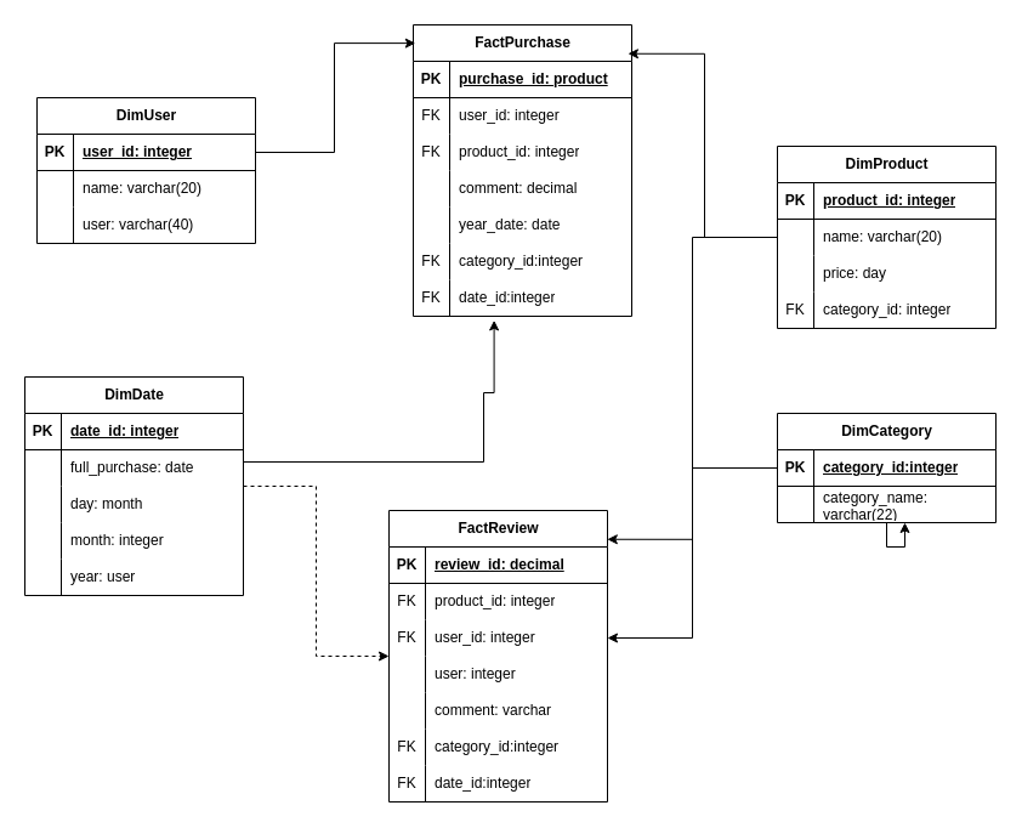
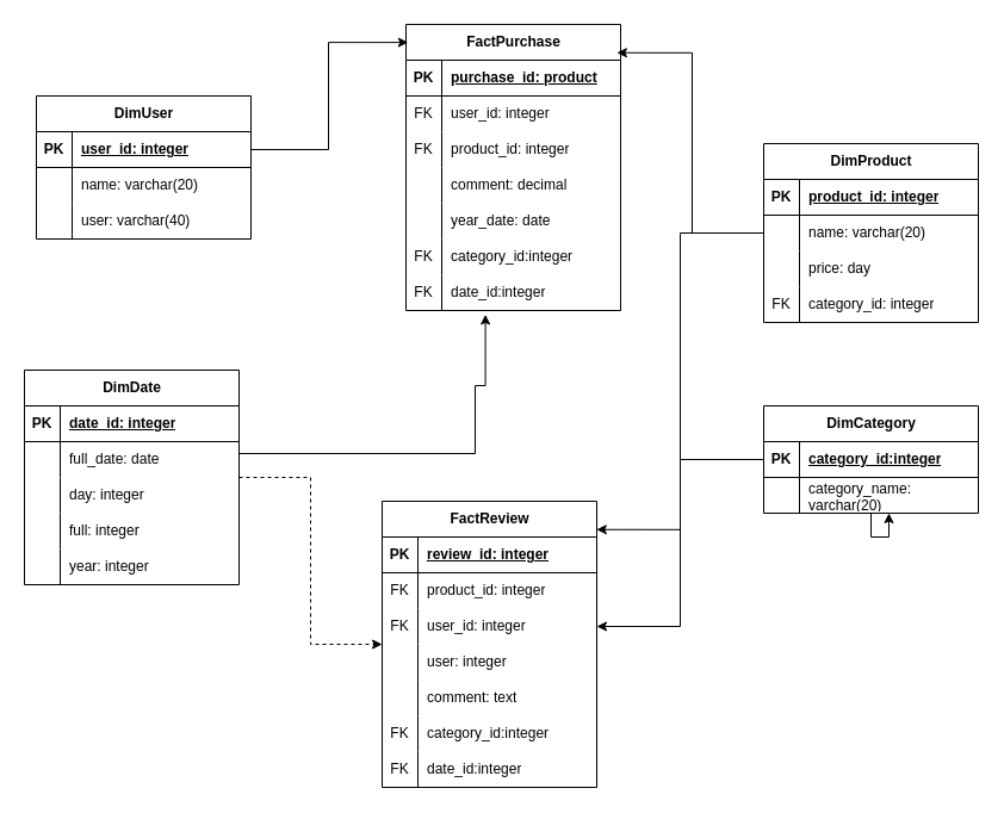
- <mxCell id="62" value="full_purchase: date" style="shape=partialRectangle;connectable=0;fillColor=none;top=0;left=0;bottom=0;right=0;align=left;spacingLeft=6;overflow=hidden;whiteSpace=wrap;html=1;" vertex="1" parent="60"><mxGeometry x="30" width="150" height="30" as="geometry"><mxRectangle width="150" height="30" as="alternateBounds" /></mxGeometry></mxCell>
+ <mxCell id="62" value="full_date: date" style="shape=partialRectangle;connectable=0;fillColor=none;top=0;left=0;bottom=0;right=0;align=left;spacingLeft=6;overflow=hidden;whiteSpace=wrap;html=1;" vertex="1" parent="60"><mxGeometry x="30" width="150" height="30" as="geometry"><mxRectangle width="150" height="30" as="alternateBounds" /></mxGeometry></mxCell>
- <mxCell id="65" value="day: month" style="shape=partialRectangle;connectable=0;fillColor=none;top=0;left=0;bottom=0;right=0;align=left;spacingLeft=6;overflow=hidden;whiteSpace=wrap;html=1;" vertex="1" parent="63"><mxGeometry x="30" width="150" height="30" as="geometry"><mxRectangle width="150" height="30" as="alternateBounds" /></mxGeometry></mxCell>
+ <mxCell id="65" value="day: integer" style="shape=partialRectangle;connectable=0;fillColor=none;top=0;left=0;bottom=0;right=0;align=left;spacingLeft=6;overflow=hidden;whiteSpace=wrap;html=1;" vertex="1" parent="63"><mxGeometry x="30" width="150" height="30" as="geometry"><mxRectangle width="150" height="30" as="alternateBounds" /></mxGeometry></mxCell>
- <mxCell id="41" value="category_name: varchar(22)" style="shape=partialRectangle;connectable=0;fillColor=none;top=0;left=0;bottom=0;right=0;align=left;spacingLeft=6;overflow=hidden;whiteSpace=wrap;html=1;" vertex="1" parent="39"><mxGeometry x="30" width="150" height="30" as="geometry"><mxRectangle width="150" height="30" as="alternateBounds" /></mxGeometry></mxCell>
+ <mxCell id="41" value="category_name: varchar(20)" style="shape=partialRectangle;connectable=0;fillColor=none;top=0;left=0;bottom=0;right=0;align=left;spacingLeft=6;overflow=hidden;whiteSpace=wrap;html=1;" vertex="1" parent="39"><mxGeometry x="30" width="150" height="30" as="geometry"><mxRectangle width="150" height="30" as="alternateBounds" /></mxGeometry></mxCell>
- <mxCell id="68" value="month: integer" style="shape=partialRectangle;connectable=0;fillColor=none;top=0;left=0;bottom=0;right=0;align=left;spacingLeft=6;overflow=hidden;whiteSpace=wrap;html=1;" vertex="1" parent="66"><mxGeometry x="30" width="150" height="30" as="geometry"><mxRectangle width="150" height="30" as="alternateBounds" /></mxGeometry></mxCell>
+ <mxCell id="68" value="full: integer" style="shape=partialRectangle;connectable=0;fillColor=none;top=0;left=0;bottom=0;right=0;align=left;spacingLeft=6;overflow=hidden;whiteSpace=wrap;html=1;" vertex="1" parent="66"><mxGeometry x="30" width="150" height="30" as="geometry"><mxRectangle width="150" height="30" as="alternateBounds" /></mxGeometry></mxCell>
- <mxCell id="75" value="review_id: decimal" style="shape=partialRectangle;connectable=0;fillColor=none;top=0;left=0;bottom=0;right=0;align=left;spacingLeft=6;fontStyle=5;overflow=hidden;whiteSpace=wrap;html=1;" vertex="1" parent="73"><mxGeometry x="30" width="150" height="30" as="geometry"><mxRectangle width="150" height="30" as="alternateBounds" /></mxGeometry></mxCell>
+ <mxCell id="75" value="review_id: integer" style="shape=partialRectangle;connectable=0;fillColor=none;top=0;left=0;bottom=0;right=0;align=left;spacingLeft=6;fontStyle=5;overflow=hidden;whiteSpace=wrap;html=1;" vertex="1" parent="73"><mxGeometry x="30" width="150" height="30" as="geometry"><mxRectangle width="150" height="30" as="alternateBounds" /></mxGeometry></mxCell>
- <mxCell id="71" value="year: user" style="shape=partialRectangle;connectable=0;fillColor=none;top=0;left=0;bottom=0;right=0;align=left;spacingLeft=6;overflow=hidden;whiteSpace=wrap;html=1;" vertex="1" parent="69"><mxGeometry x="30" width="150" height="30" as="geometry"><mxRectangle width="150" height="30" as="alternateBounds" /></mxGeometry></mxCell>
+ <mxCell id="71" value="year: integer" style="shape=partialRectangle;connectable=0;fillColor=none;top=0;left=0;bottom=0;right=0;align=left;spacingLeft=6;overflow=hidden;whiteSpace=wrap;html=1;" vertex="1" parent="69"><mxGeometry x="30" width="150" height="30" as="geometry"><mxRectangle width="150" height="30" as="alternateBounds" /></mxGeometry></mxCell>
- <mxCell id="87" value="comment: varchar" style="shape=partialRectangle;connectable=0;fillColor=none;top=0;left=0;bottom=0;right=0;align=left;spacingLeft=6;overflow=hidden;whiteSpace=wrap;html=1;" vertex="1" parent="85"><mxGeometry x="30" width="150" height="30" as="geometry"><mxRectangle width="150" height="30" as="alternateBounds" /></mxGeometry></mxCell>
+ <mxCell id="87" value="comment: text" style="shape=partialRectangle;connectable=0;fillColor=none;top=0;left=0;bottom=0;right=0;align=left;spacingLeft=6;overflow=hidden;whiteSpace=wrap;html=1;" vertex="1" parent="85"><mxGeometry x="30" width="150" height="30" as="geometry"><mxRectangle width="150" height="30" as="alternateBounds" /></mxGeometry></mxCell>
